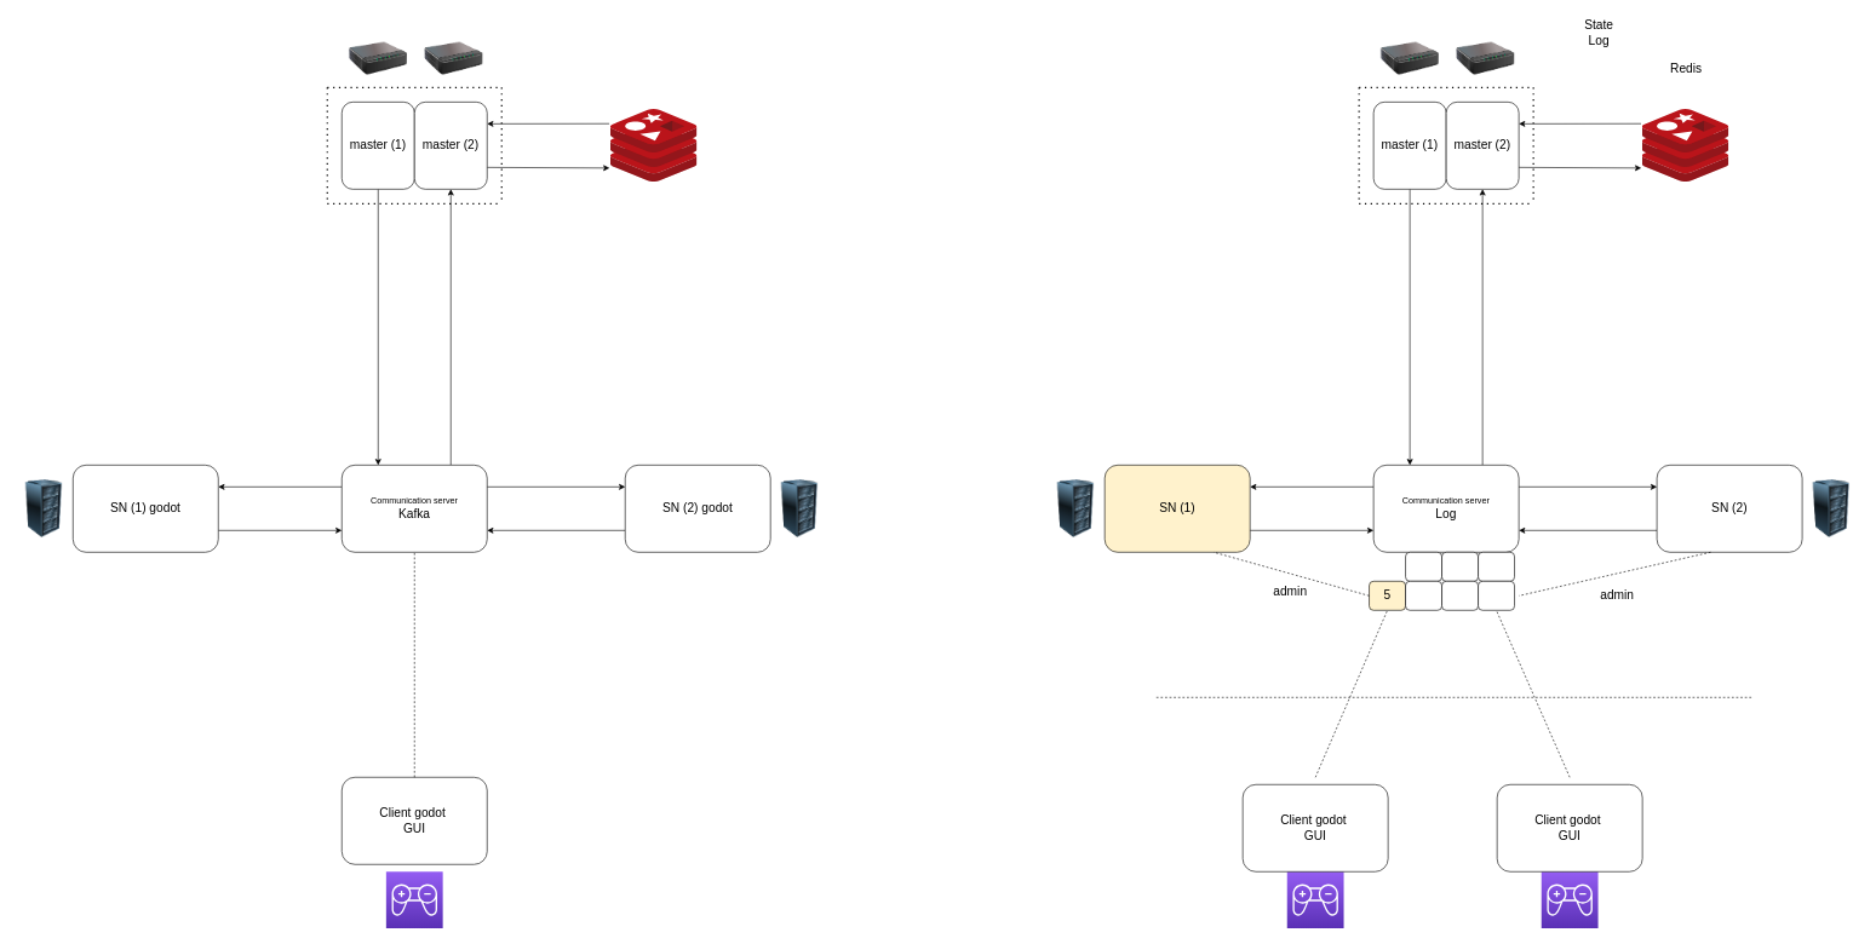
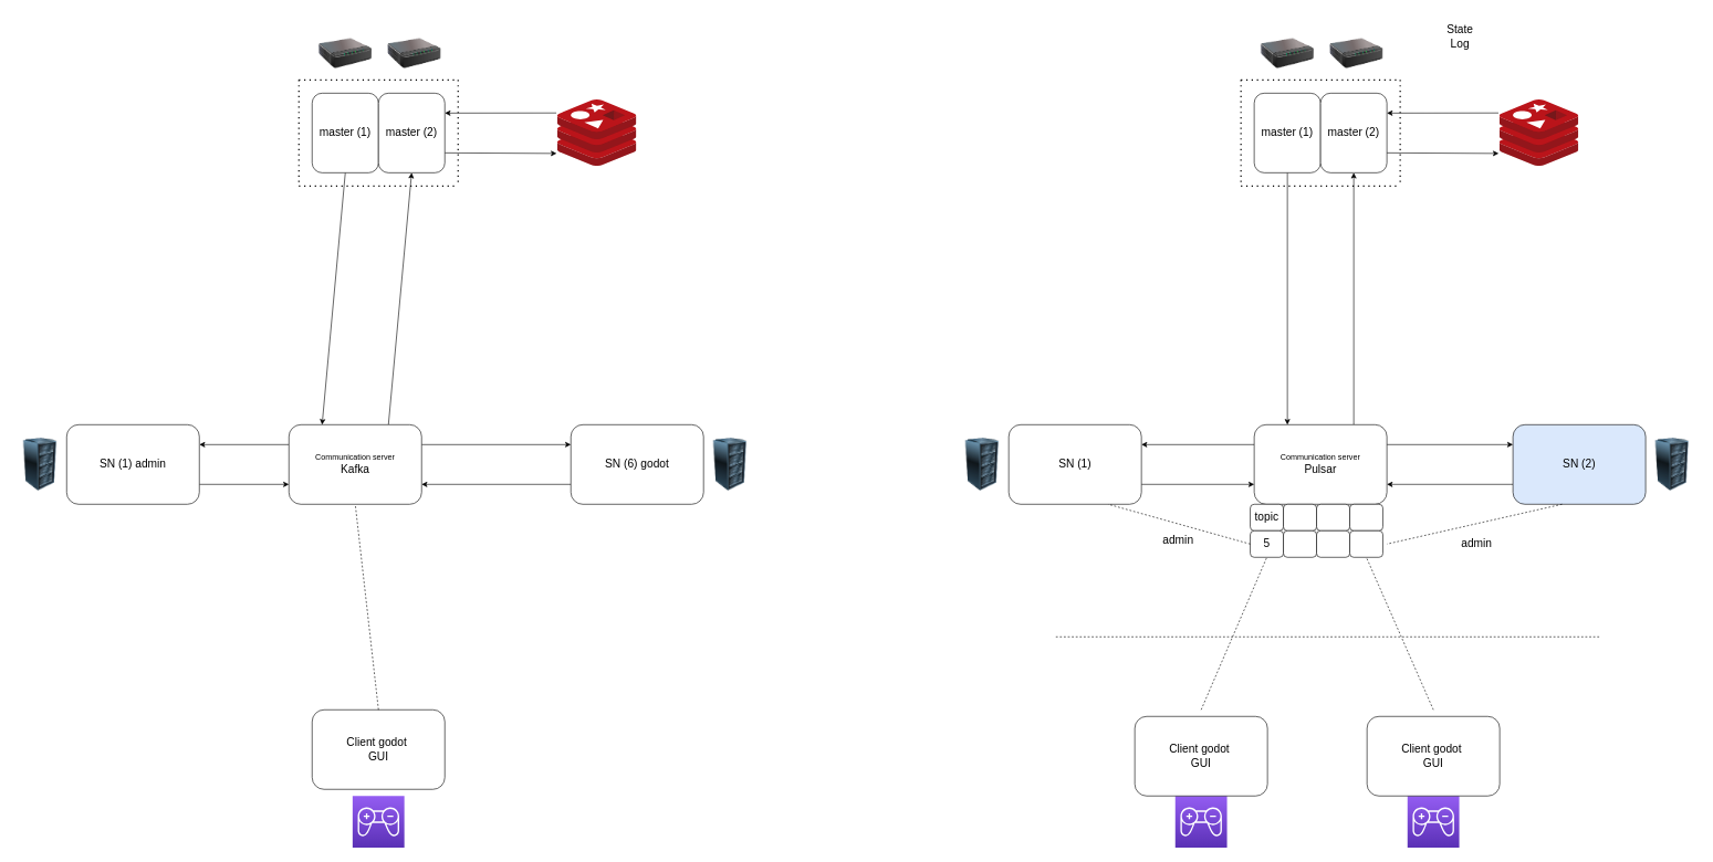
- <mxCell id="68" value="State&lt;br&gt;Log" style="text;html=1;align=center;verticalAlign=middle;resizable=0;points=[];autosize=1;strokeColor=none;fillColor=none;fontSize=17;" parent="1" vertex="1"><mxGeometry x="2170" y="20" width="60" height="50" as="geometry" /></mxCell>
+ <mxCell id="68" value="State&lt;br&gt;Log" style="text;html=1;align=center;verticalAlign=middle;resizable=0;points=[];autosize=1;strokeColor=none;fillColor=none;fontSize=17;" parent="1" vertex="1"><mxGeometry x="2170" y="30" width="60" height="50" as="geometry" /></mxCell>
- <mxCell id="67" value="Redis" style="text;html=1;align=center;verticalAlign=middle;resizable=0;points=[];autosize=1;strokeColor=none;fillColor=none;fontSize=17;" parent="1" vertex="1"><mxGeometry x="2284.52" y="80" width="70" height="30" as="geometry" /></mxCell>
- <mxCell id="33" value="&lt;span style=&quot;font-size: 17px;&quot;&gt;SN (1)&amp;nbsp;&lt;/span&gt;&lt;span style=&quot;font-size: 17px;&quot;&gt;godot&lt;/span&gt;" style="rounded=1;whiteSpace=wrap;html=1;" parent="1" vertex="1"><mxGeometry x="100" y="640" width="200" height="120" as="geometry" /></mxCell>
+ <mxCell id="33" value="&lt;span style=&quot;font-size: 17px;&quot;&gt;SN (1)&amp;nbsp;&lt;/span&gt;&lt;span style=&quot;font-size: 17px;&quot;&gt;admin&lt;/span&gt;" style="rounded=1;whiteSpace=wrap;html=1;" parent="1" vertex="1"><mxGeometry x="100" y="640" width="200" height="120" as="geometry" /></mxCell>
- <mxCell id="31" value="Communication server&lt;br&gt;&lt;span style=&quot;font-size: 17px;&quot;&gt;Kafka&lt;/span&gt;" style="rounded=1;whiteSpace=wrap;html=1;" parent="1" vertex="1"><mxGeometry x="470" y="640" width="200" height="120" as="geometry" /></mxCell>
+ <mxCell id="31" value="Communication server&lt;br&gt;&lt;span style=&quot;font-size: 17px;&quot;&gt;Kafka&lt;/span&gt;" style="rounded=1;whiteSpace=wrap;html=1;" parent="1" vertex="1"><mxGeometry x="435" y="640" width="200" height="120" as="geometry" /></mxCell>
- <mxCell id="35" value="&lt;span style=&quot;font-size: 17px;&quot;&gt;SN (2)&amp;nbsp;&lt;/span&gt;&lt;span style=&quot;font-size: 17px;&quot;&gt;godot&lt;/span&gt;" style="rounded=1;whiteSpace=wrap;html=1;" parent="1" vertex="1"><mxGeometry x="860" y="640" width="200" height="120" as="geometry" /></mxCell>
+ <mxCell id="35" value="&lt;span style=&quot;font-size: 17px;&quot;&gt;SN (6)&amp;nbsp;&lt;/span&gt;&lt;span style=&quot;font-size: 17px;&quot;&gt;godot&lt;/span&gt;" style="rounded=1;whiteSpace=wrap;html=1;" parent="1" vertex="1"><mxGeometry x="860" y="640" width="200" height="120" as="geometry" /></mxCell>
- <mxCell id="7" value="&lt;span style=&quot;font-size: 17px;&quot;&gt;SN (1)&lt;/span&gt;" style="rounded=1;whiteSpace=wrap;html=1;fillColor=#fff2cc;" parent="1" vertex="1"><mxGeometry x="1520" y="640" width="200" height="120" as="geometry" /></mxCell>
+ <mxCell id="7" value="&lt;span style=&quot;font-size: 17px;&quot;&gt;SN (1)&lt;/span&gt;" style="rounded=1;whiteSpace=wrap;html=1;" parent="1" vertex="1"><mxGeometry x="1520" y="640" width="200" height="120" as="geometry" /></mxCell>
- <mxCell id="5" value="Communication server&lt;br&gt;&lt;font style=&quot;font-size: 17px;&quot;&gt;Log&lt;/font&gt;" style="rounded=1;whiteSpace=wrap;html=1;" parent="1" vertex="1"><mxGeometry x="1890" y="640" width="200" height="120" as="geometry" /></mxCell>
+ <mxCell id="5" value="Communication server&lt;br&gt;&lt;font style=&quot;font-size: 17px;&quot;&gt;Pulsar&lt;/font&gt;" style="rounded=1;whiteSpace=wrap;html=1;" parent="1" vertex="1"><mxGeometry x="1890" y="640" width="200" height="120" as="geometry" /></mxCell>
- <mxCell id="9" value="&lt;span style=&quot;font-size: 17px;&quot;&gt;SN (2)&lt;/span&gt;" style="rounded=1;whiteSpace=wrap;html=1;" parent="1" vertex="1"><mxGeometry x="2280" y="640" width="200" height="120" as="geometry" /></mxCell>
+ <mxCell id="9" value="&lt;span style=&quot;font-size: 17px;&quot;&gt;SN (2)&lt;/span&gt;" style="rounded=1;whiteSpace=wrap;html=1;fillColor=#dae8fc;" parent="1" vertex="1"><mxGeometry x="2280" y="640" width="200" height="120" as="geometry" /></mxCell>
+ <mxCell id="55" value="topic" style="rounded=1;whiteSpace=wrap;html=1;fontSize=17;" parent="1" vertex="1"><mxGeometry x="1884" y="760" width="50" height="40" as="geometry" /></mxCell>
- <mxCell id="59" value="5" style="rounded=1;whiteSpace=wrap;html=1;fontSize=17;fillColor=#fff2cc;" parent="1" vertex="1"><mxGeometry x="1884" y="800" width="50" height="40" as="geometry" /></mxCell>
+ <mxCell id="59" value="5" style="rounded=1;whiteSpace=wrap;html=1;fontSize=17;" parent="1" vertex="1"><mxGeometry x="1884" y="800" width="50" height="40" as="geometry" /></mxCell>
